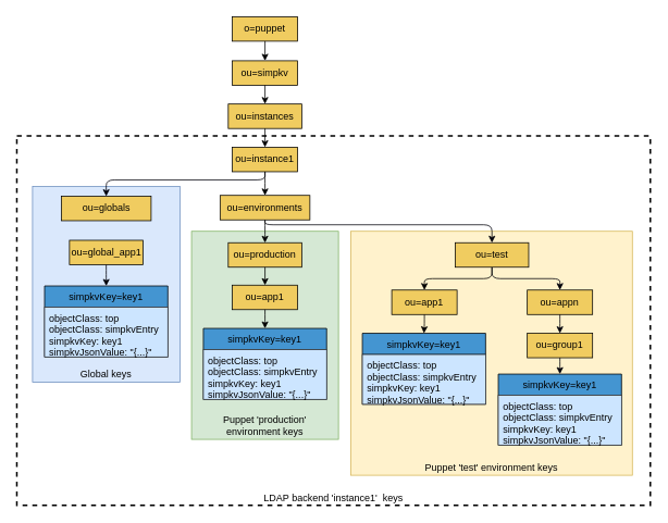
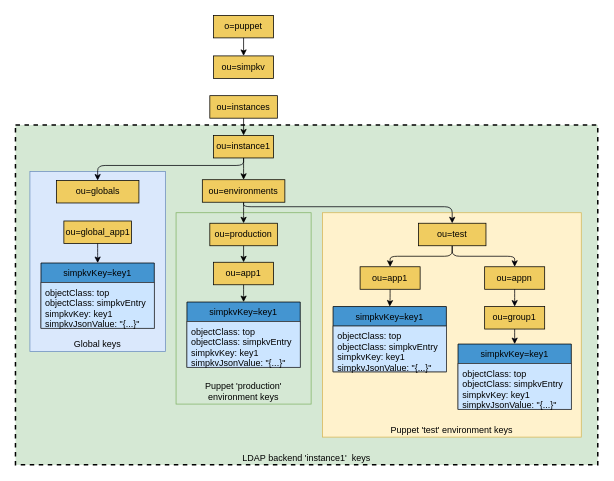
- <mxCell id="14" style="edgeStyle=orthogonalEdgeStyle;rounded=0;orthogonalLoop=1;jettySize=auto;html=1;noEdgeStyle=1;orthogonal=1;entryX=0.5;entryY=0;entryDx=0;entryDy=0;" parent="1" source="12" target="13" edge="1"><mxGeometry x="645" y="103" as="geometry"><mxPoint x="357" y="84" as="sourcePoint" /></mxGeometry></mxCell>
- <mxCell id="2" value="LDAP backend 'instance1'&amp;nbsp; keys" style="whiteSpace=wrap;html=1;dashed=1;strokeWidth=2;verticalAlign=bottom;align=center;" vertex="1" parent="1"><mxGeometry x="20" y="166" width="776" height="453" as="geometry" /></mxCell>
+ <mxCell id="2" value="LDAP backend 'instance1'&amp;nbsp; keys" style="whiteSpace=wrap;html=1;dashed=1;strokeWidth=2;verticalAlign=bottom;align=center;fillColor=#d5e8d4;" vertex="1" parent="1"><mxGeometry x="20" y="166" width="776" height="453" as="geometry" /></mxCell>
